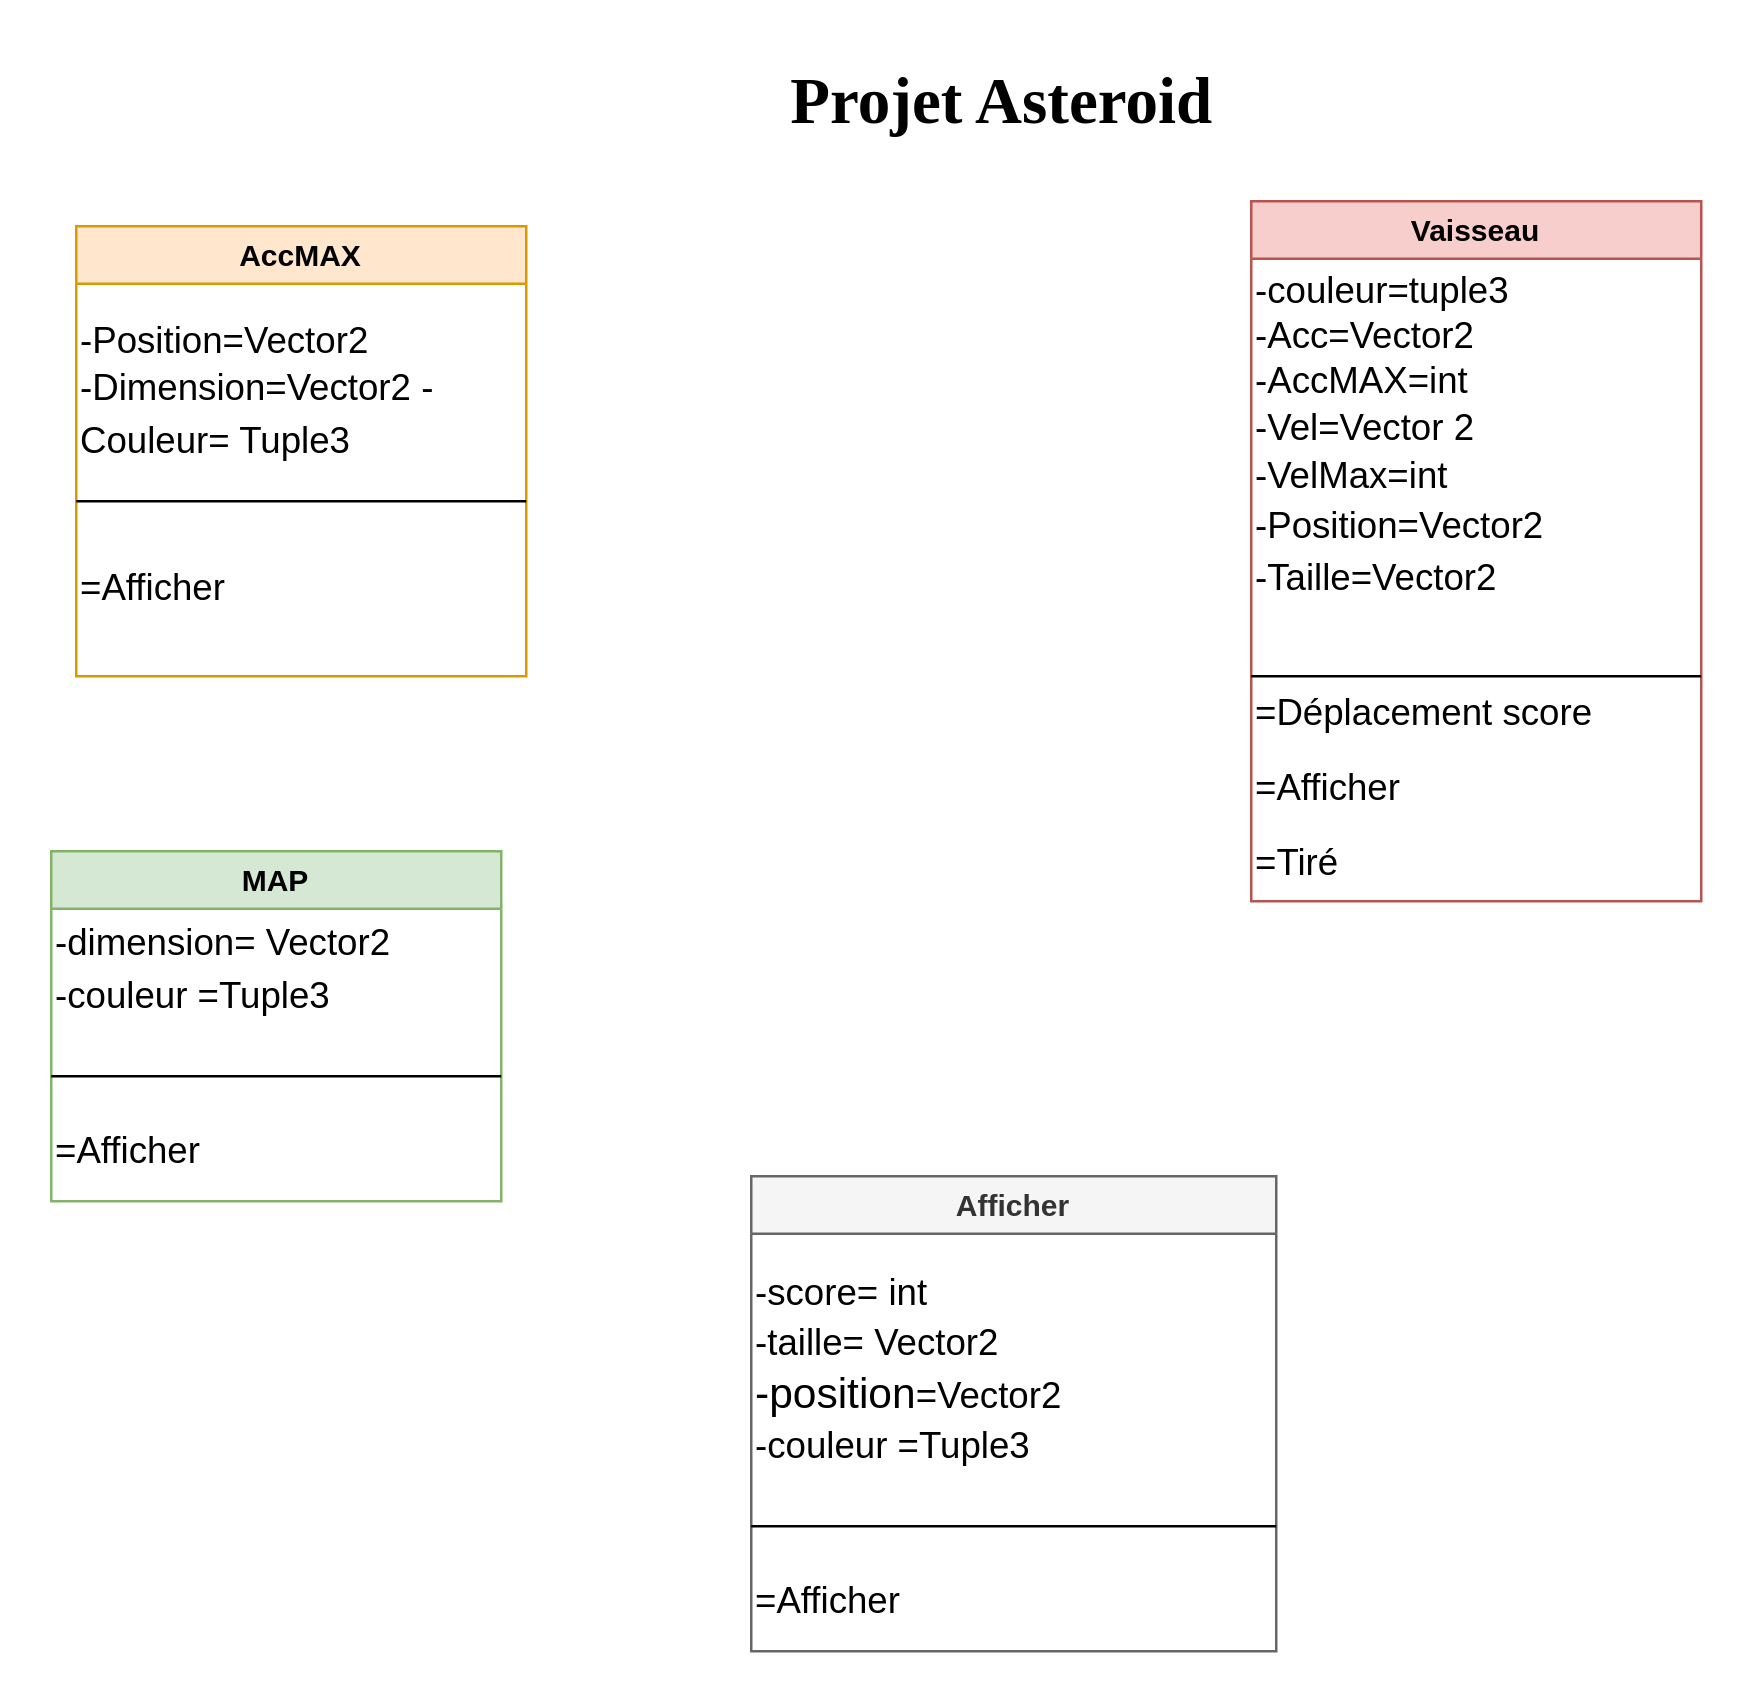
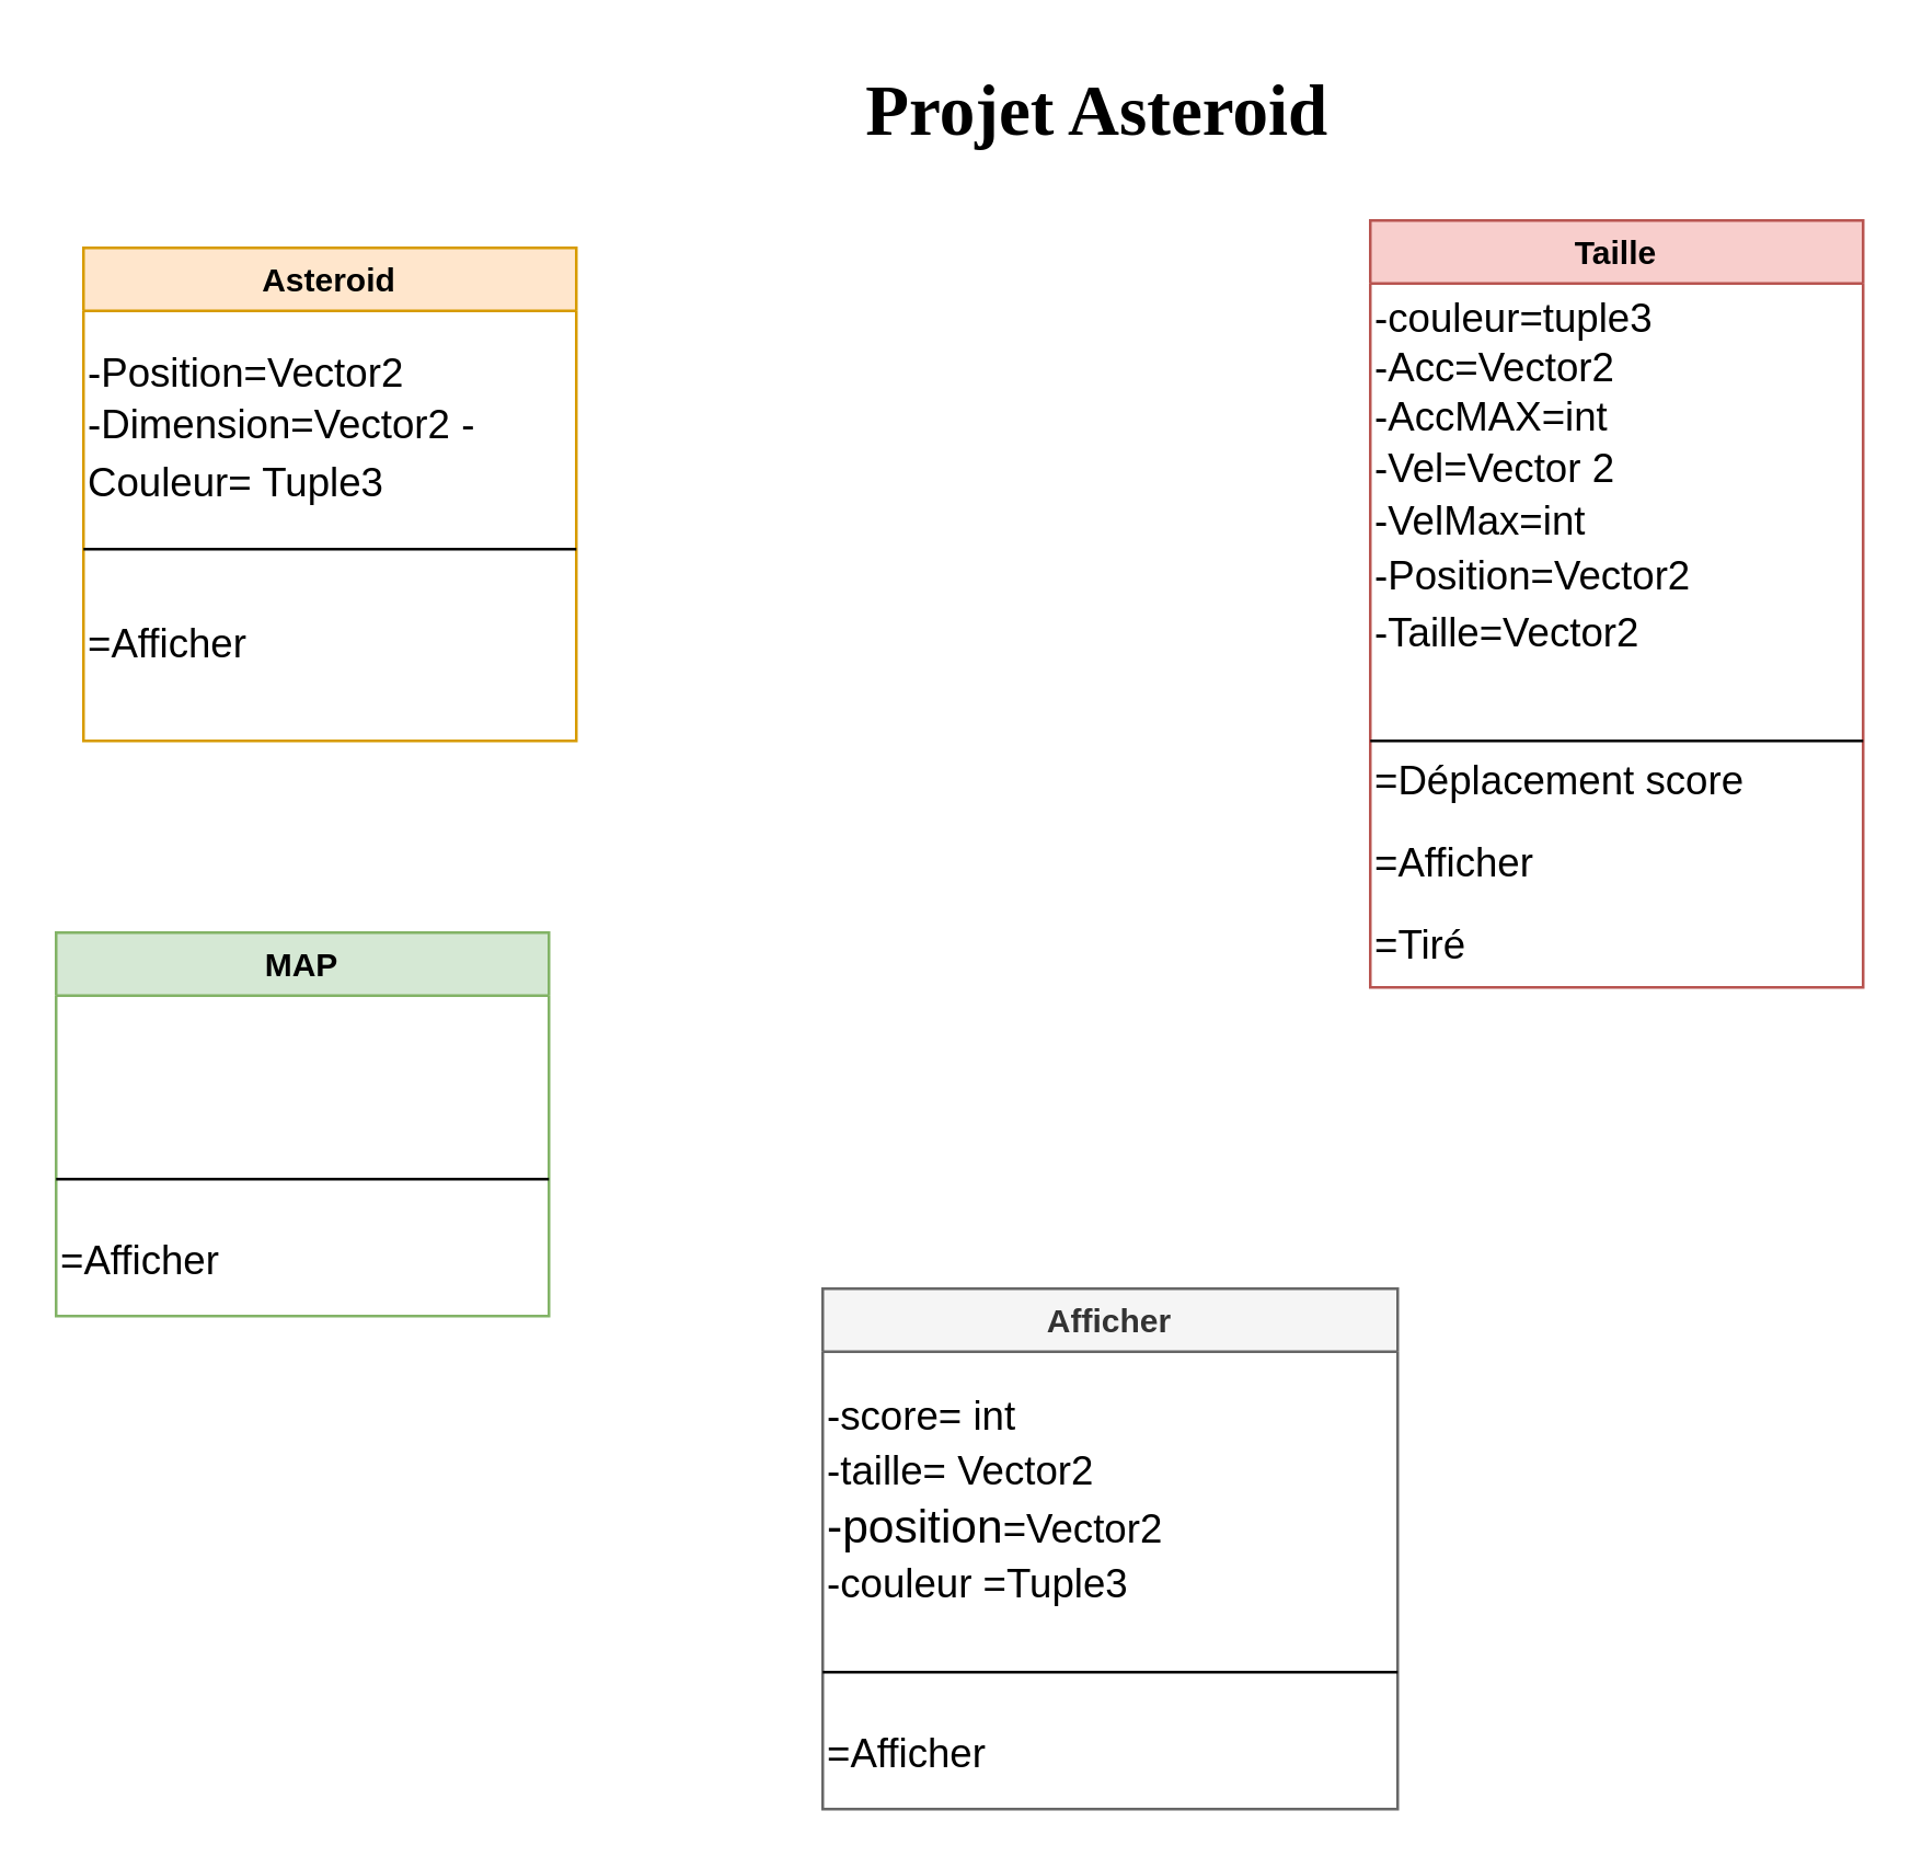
- <mxCell id="6" value="Vaisseau" style="swimlane;fillColor=#f8cecc;strokeColor=#b85450;" parent="1" vertex="1"><mxGeometry x="500" y="80" width="180" height="280" as="geometry" /></mxCell>
+ <mxCell id="6" value="Taille" style="swimlane;fillColor=#f8cecc;strokeColor=#b85450;" parent="1" vertex="1"><mxGeometry x="500" y="80" width="180" height="280" as="geometry" /></mxCell>
- <mxCell id="2" value="AccMAX" style="swimlane;fillColor=#ffe6cc;strokeColor=#d79b00;" parent="1" vertex="1"><mxGeometry x="30" y="90" width="180" height="180" as="geometry"><mxRectangle x="50" y="80" width="70" height="23" as="alternateBounds" /></mxGeometry></mxCell>
+ <mxCell id="2" value="Asteroid" style="swimlane;fillColor=#ffe6cc;strokeColor=#d79b00;" parent="1" vertex="1"><mxGeometry x="30" y="90" width="180" height="180" as="geometry"><mxRectangle x="50" y="80" width="70" height="23" as="alternateBounds" /></mxGeometry></mxCell>
- <mxCell id="16" value="&lt;div&gt;&lt;span style=&quot;font-size: 11.0pt ; font-family: &amp;#34;arial&amp;#34; ; color: black&quot;&gt;&lt;br&gt;&lt;/span&gt;&lt;/div&gt;&lt;div&gt;&lt;span style=&quot;font-size: 11.0pt ; font-family: &amp;#34;arial&amp;#34; ; color: black&quot;&gt;-dimension= &lt;/span&gt;&lt;span style=&quot;font-size: 11.0pt ; font-family: &amp;#34;arial&amp;#34; ; color: black&quot;&gt;Vector2 &lt;/span&gt;&lt;span style=&quot;font-size: 11.0pt ; font-family: &amp;#34;arial&amp;#34; ; color: black&quot;&gt;&lt;/span&gt;&lt;/div&gt;&lt;div&gt;&lt;span style=&quot;font-size: 11.0pt ; font-family: &amp;#34;arial&amp;#34; ; color: black&quot;&gt;-couleur =&lt;/span&gt;&lt;span style=&quot;font-size: 11.0pt ; font-family: &amp;#34;arial&amp;#34; ; color: black&quot;&gt;Tuple&lt;/span&gt;&lt;span style=&quot;font-size: 11.0pt ; font-family: &amp;#34;arial&amp;#34; ; color: black&quot;&gt;3&lt;/span&gt;&lt;br&gt;&lt;span style=&quot;font-size: 11.0pt ; font-family: &amp;#34;arial&amp;#34; ; color: black&quot;&gt;&lt;/span&gt;&lt;/div&gt;&lt;p style=&quot;margin-top: 0pt ; margin-bottom: 0pt ; margin-left: 0in ; text-align: left ; direction: ltr ; unicode-bidi: embed ; word-break: normal&quot;&gt;&lt;span style=&quot;font-size: 11.0pt ; font-family: &amp;#34;arial&amp;#34; ; color: black&quot;&gt;&lt;br&gt;&lt;/span&gt;&lt;/p&gt;" style="text;whiteSpace=wrap;html=1;fontSize=17;fontFamily=Helvetica;fontColor=default;" parent="15" vertex="1"><mxGeometry width="180" height="80" as="geometry" /></mxCell>
